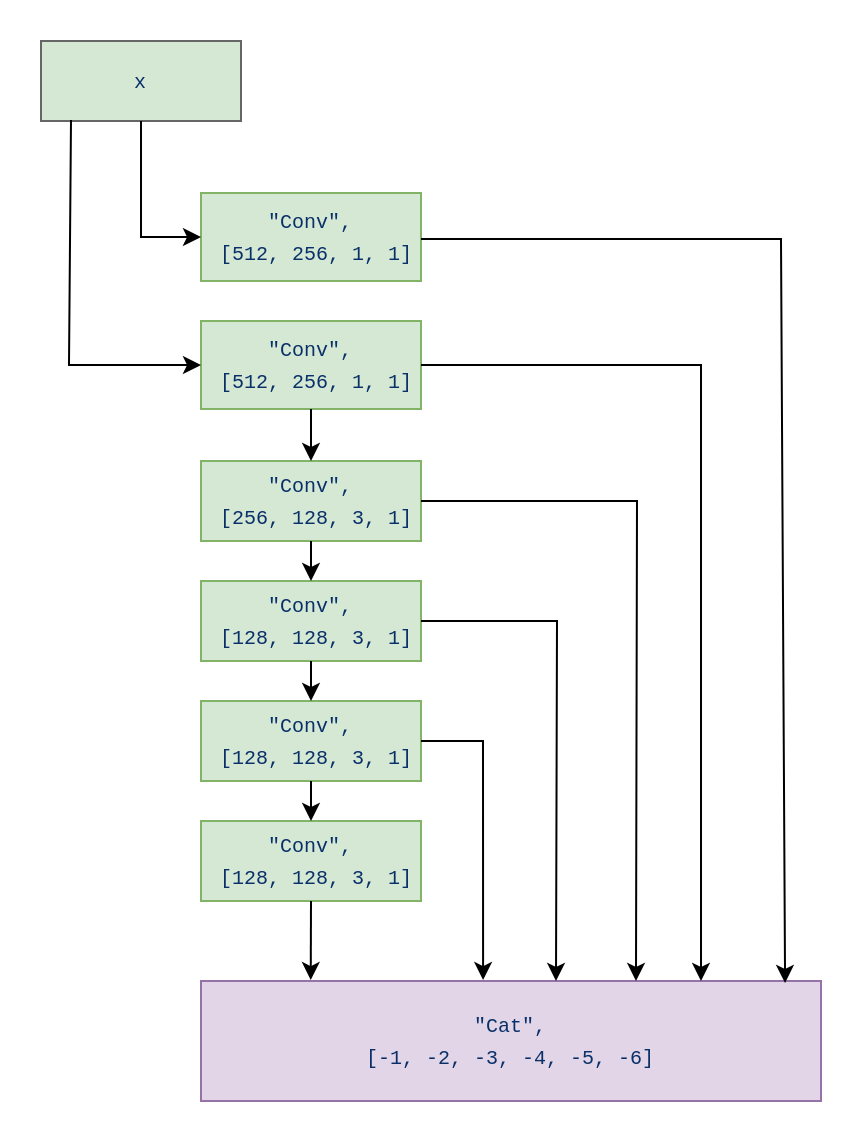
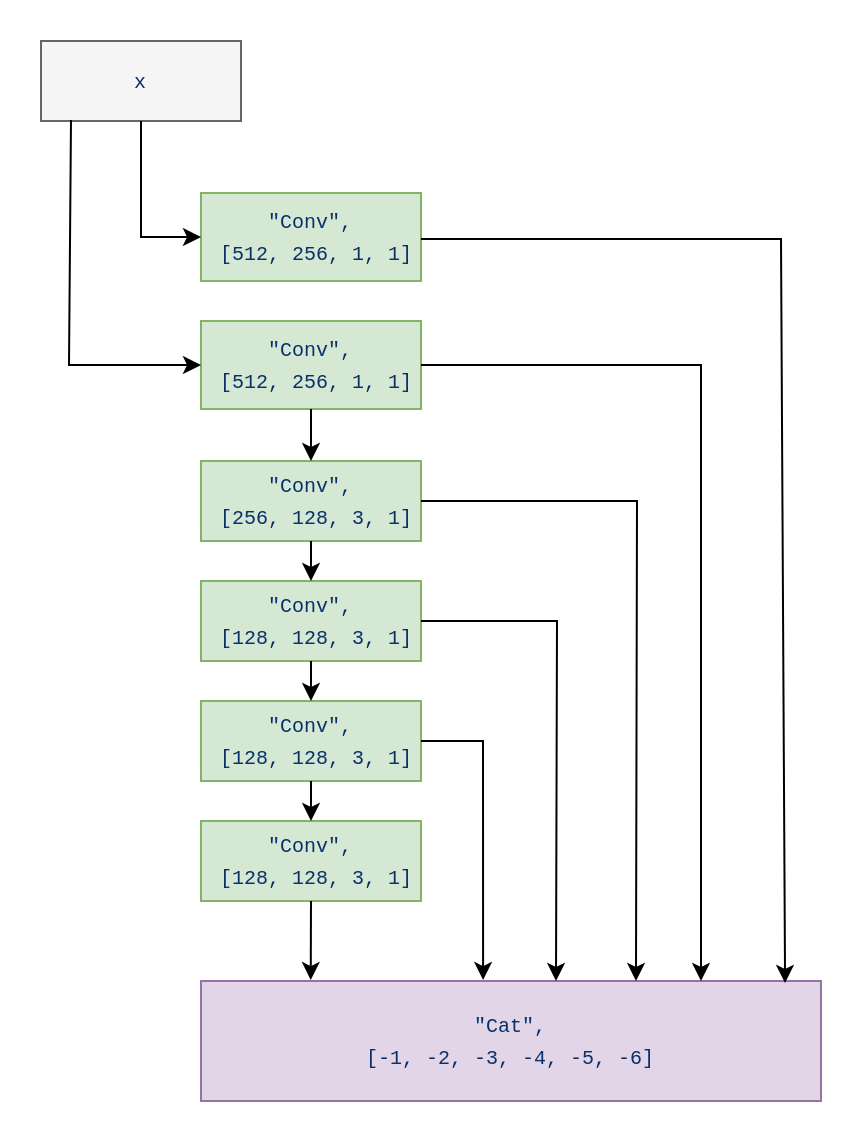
- <mxCell id="7" value="&lt;span style=&quot;color: rgb(10, 48, 105); font-family: ui-monospace, SFMono-Regular, &amp;quot;SF Mono&amp;quot;, Menlo, Consolas, &amp;quot;Liberation Mono&amp;quot;, monospace; font-style: normal; font-variant-ligatures: normal; font-variant-caps: normal; font-weight: 400; letter-spacing: normal; orphans: 2; text-align: start; text-indent: 0px; text-transform: none; widows: 2; word-spacing: 0px; -webkit-text-stroke-width: 0px; text-decoration-thickness: initial; text-decoration-style: initial; text-decoration-color: initial; float: none; display: inline !important;&quot;&gt;&lt;font style=&quot;font-size: 10px;&quot;&gt;x&lt;br&gt;&lt;/font&gt;&lt;/span&gt;" style="rounded=0;whiteSpace=wrap;html=1;fillColor=#d5e8d4;strokeColor=#666666;fontColor=#333333;" vertex="1" parent="1"><mxGeometry x="20" y="20" width="100" height="40" as="geometry" /></mxCell>
+ <mxCell id="7" value="&lt;span style=&quot;color: rgb(10, 48, 105); font-family: ui-monospace, SFMono-Regular, &amp;quot;SF Mono&amp;quot;, Menlo, Consolas, &amp;quot;Liberation Mono&amp;quot;, monospace; font-style: normal; font-variant-ligatures: normal; font-variant-caps: normal; font-weight: 400; letter-spacing: normal; orphans: 2; text-align: start; text-indent: 0px; text-transform: none; widows: 2; word-spacing: 0px; -webkit-text-stroke-width: 0px; text-decoration-thickness: initial; text-decoration-style: initial; text-decoration-color: initial; float: none; display: inline !important;&quot;&gt;&lt;font style=&quot;font-size: 10px;&quot;&gt;x&lt;br&gt;&lt;/font&gt;&lt;/span&gt;" style="rounded=0;whiteSpace=wrap;html=1;fillColor=#f5f5f5;strokeColor=#666666;fontColor=#333333;" vertex="1" parent="1"><mxGeometry x="20" y="20" width="100" height="40" as="geometry" /></mxCell>
